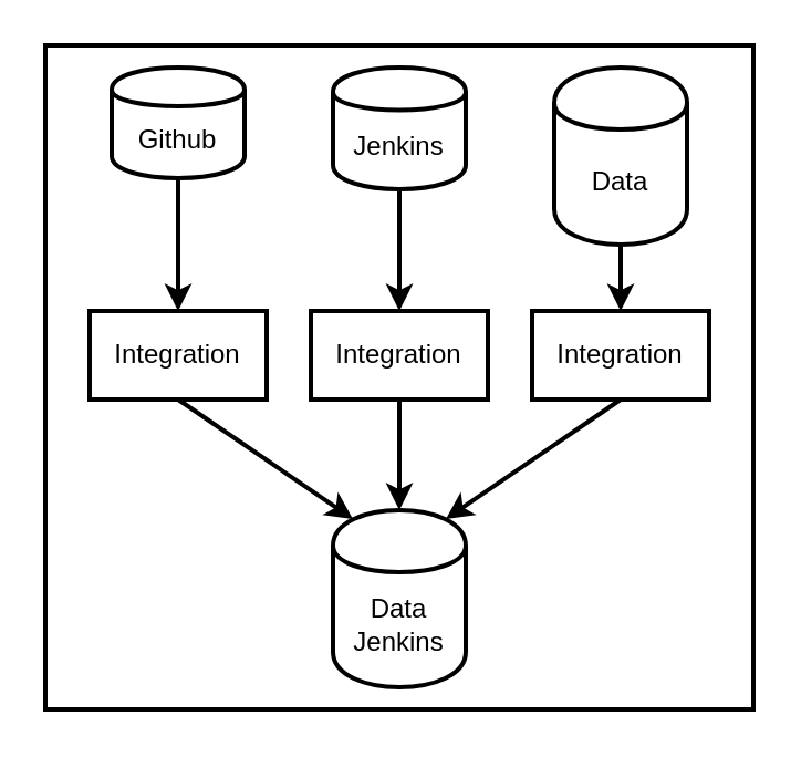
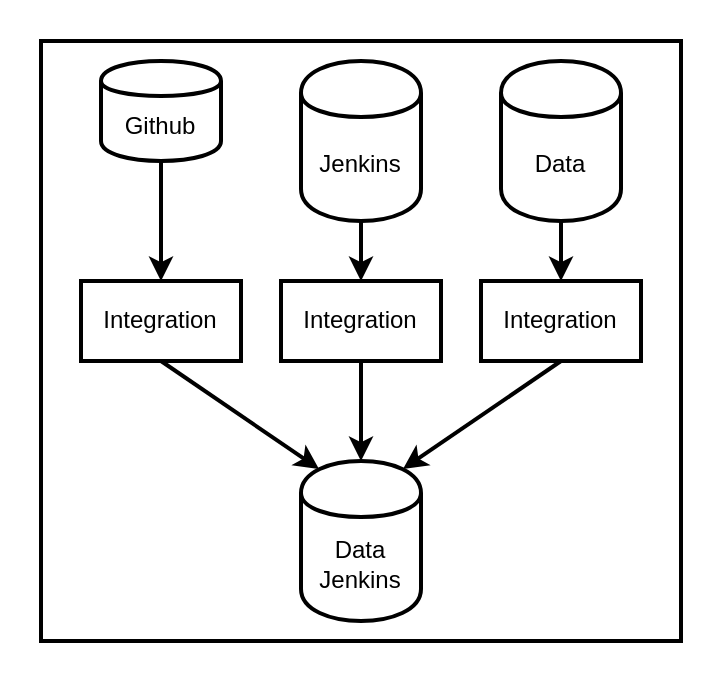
- <mxCell id="6" value="Jenkins" style="shape=cylinder;whiteSpace=wrap;html=1;boundedLbl=1;backgroundOutline=1;strokeWidth=2;" vertex="1" parent="1"><mxGeometry x="150" y="30" width="60" height="55" as="geometry" /></mxCell>
+ <mxCell id="6" value="Jenkins" style="shape=cylinder;whiteSpace=wrap;html=1;boundedLbl=1;backgroundOutline=1;strokeWidth=2;" vertex="1" parent="1"><mxGeometry x="150" y="30" width="60" height="80" as="geometry" /></mxCell>
